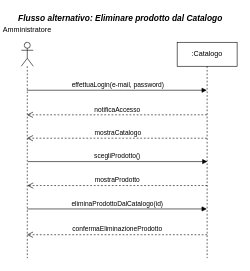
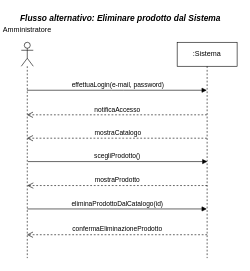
- <mxCell id="7" value="&lt;font style=&quot;font-size: 14px&quot;&gt;&lt;b&gt;&lt;i&gt;Flusso alternativo: Eliminare prodotto dal Catalogo&lt;/i&gt;&lt;/b&gt;&lt;/font&gt;" style="text;html=1;align=center;verticalAlign=middle;resizable=0;points=[];autosize=1;" parent="1" vertex="1"><mxGeometry x="20" y="20" width="360" height="20" as="geometry" /></mxCell>
+ <mxCell id="7" value="&lt;font style=&quot;font-size: 14px&quot;&gt;&lt;b&gt;&lt;i&gt;Flusso alternativo: Eliminare prodotto dal Sistema&lt;/i&gt;&lt;/b&gt;&lt;/font&gt;" style="text;html=1;align=center;verticalAlign=middle;resizable=0;points=[];autosize=1;" parent="1" vertex="1"><mxGeometry x="20" y="20" width="360" height="20" as="geometry" /></mxCell>
- <mxCell id="3" value=":Catalogo" style="shape=umlLifeline;perimeter=lifelinePerimeter;whiteSpace=wrap;html=1;container=1;collapsible=0;recursiveResize=0;outlineConnect=0;" parent="1" vertex="1"><mxGeometry x="295" y="70" width="100" height="360" as="geometry" /></mxCell>
+ <mxCell id="3" value=":Sistema" style="shape=umlLifeline;perimeter=lifelinePerimeter;whiteSpace=wrap;html=1;container=1;collapsible=0;recursiveResize=0;outlineConnect=0;" parent="1" vertex="1"><mxGeometry x="295" y="70" width="100" height="360" as="geometry" /></mxCell>
